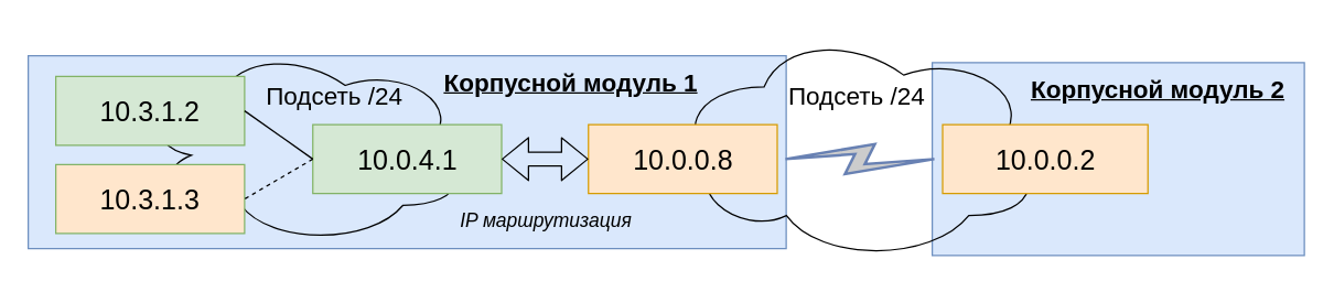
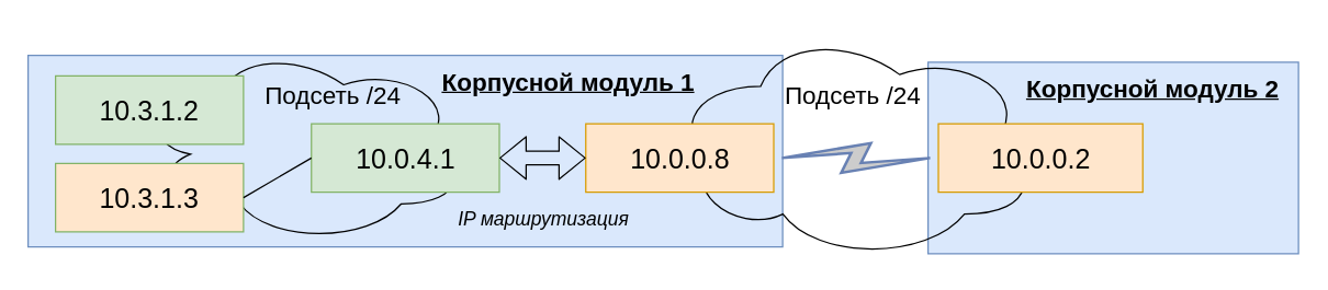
- <mxCell id="19" value="" style="endArrow=none;html=1;fontSize=18;exitX=1;exitY=0.5;exitDx=0;exitDy=0;entryX=0;entryY=0.5;entryDx=0;entryDy=0;" edge="1" parent="1" source="18" target="10"><mxGeometry width="50" height="50" relative="1" as="geometry"><mxPoint x="180" y="150" as="sourcePoint" /><mxPoint x="230" y="100" as="targetPoint" /></mxGeometry></mxCell>
- <mxCell id="12" value="" style="endArrow=none;html=1;fontSize=18;entryX=1;entryY=0.5;entryDx=0;entryDy=0;exitX=0;exitY=0.5;exitDx=0;exitDy=0;dashed=1;" edge="1" parent="1" source="10" target="11"><mxGeometry width="50" height="50" relative="1" as="geometry"><mxPoint x="363.5" y="115" as="sourcePoint" /><mxPoint x="426.5" y="115" as="targetPoint" /></mxGeometry></mxCell>
+ <mxCell id="12" value="" style="endArrow=none;html=1;fontSize=18;entryX=1;entryY=0.5;entryDx=0;entryDy=0;exitX=0;exitY=0.5;exitDx=0;exitDy=0;" edge="1" parent="1" source="10" target="11"><mxGeometry width="50" height="50" relative="1" as="geometry"><mxPoint x="363.5" y="115" as="sourcePoint" /><mxPoint x="426.5" y="115" as="targetPoint" /></mxGeometry></mxCell>
